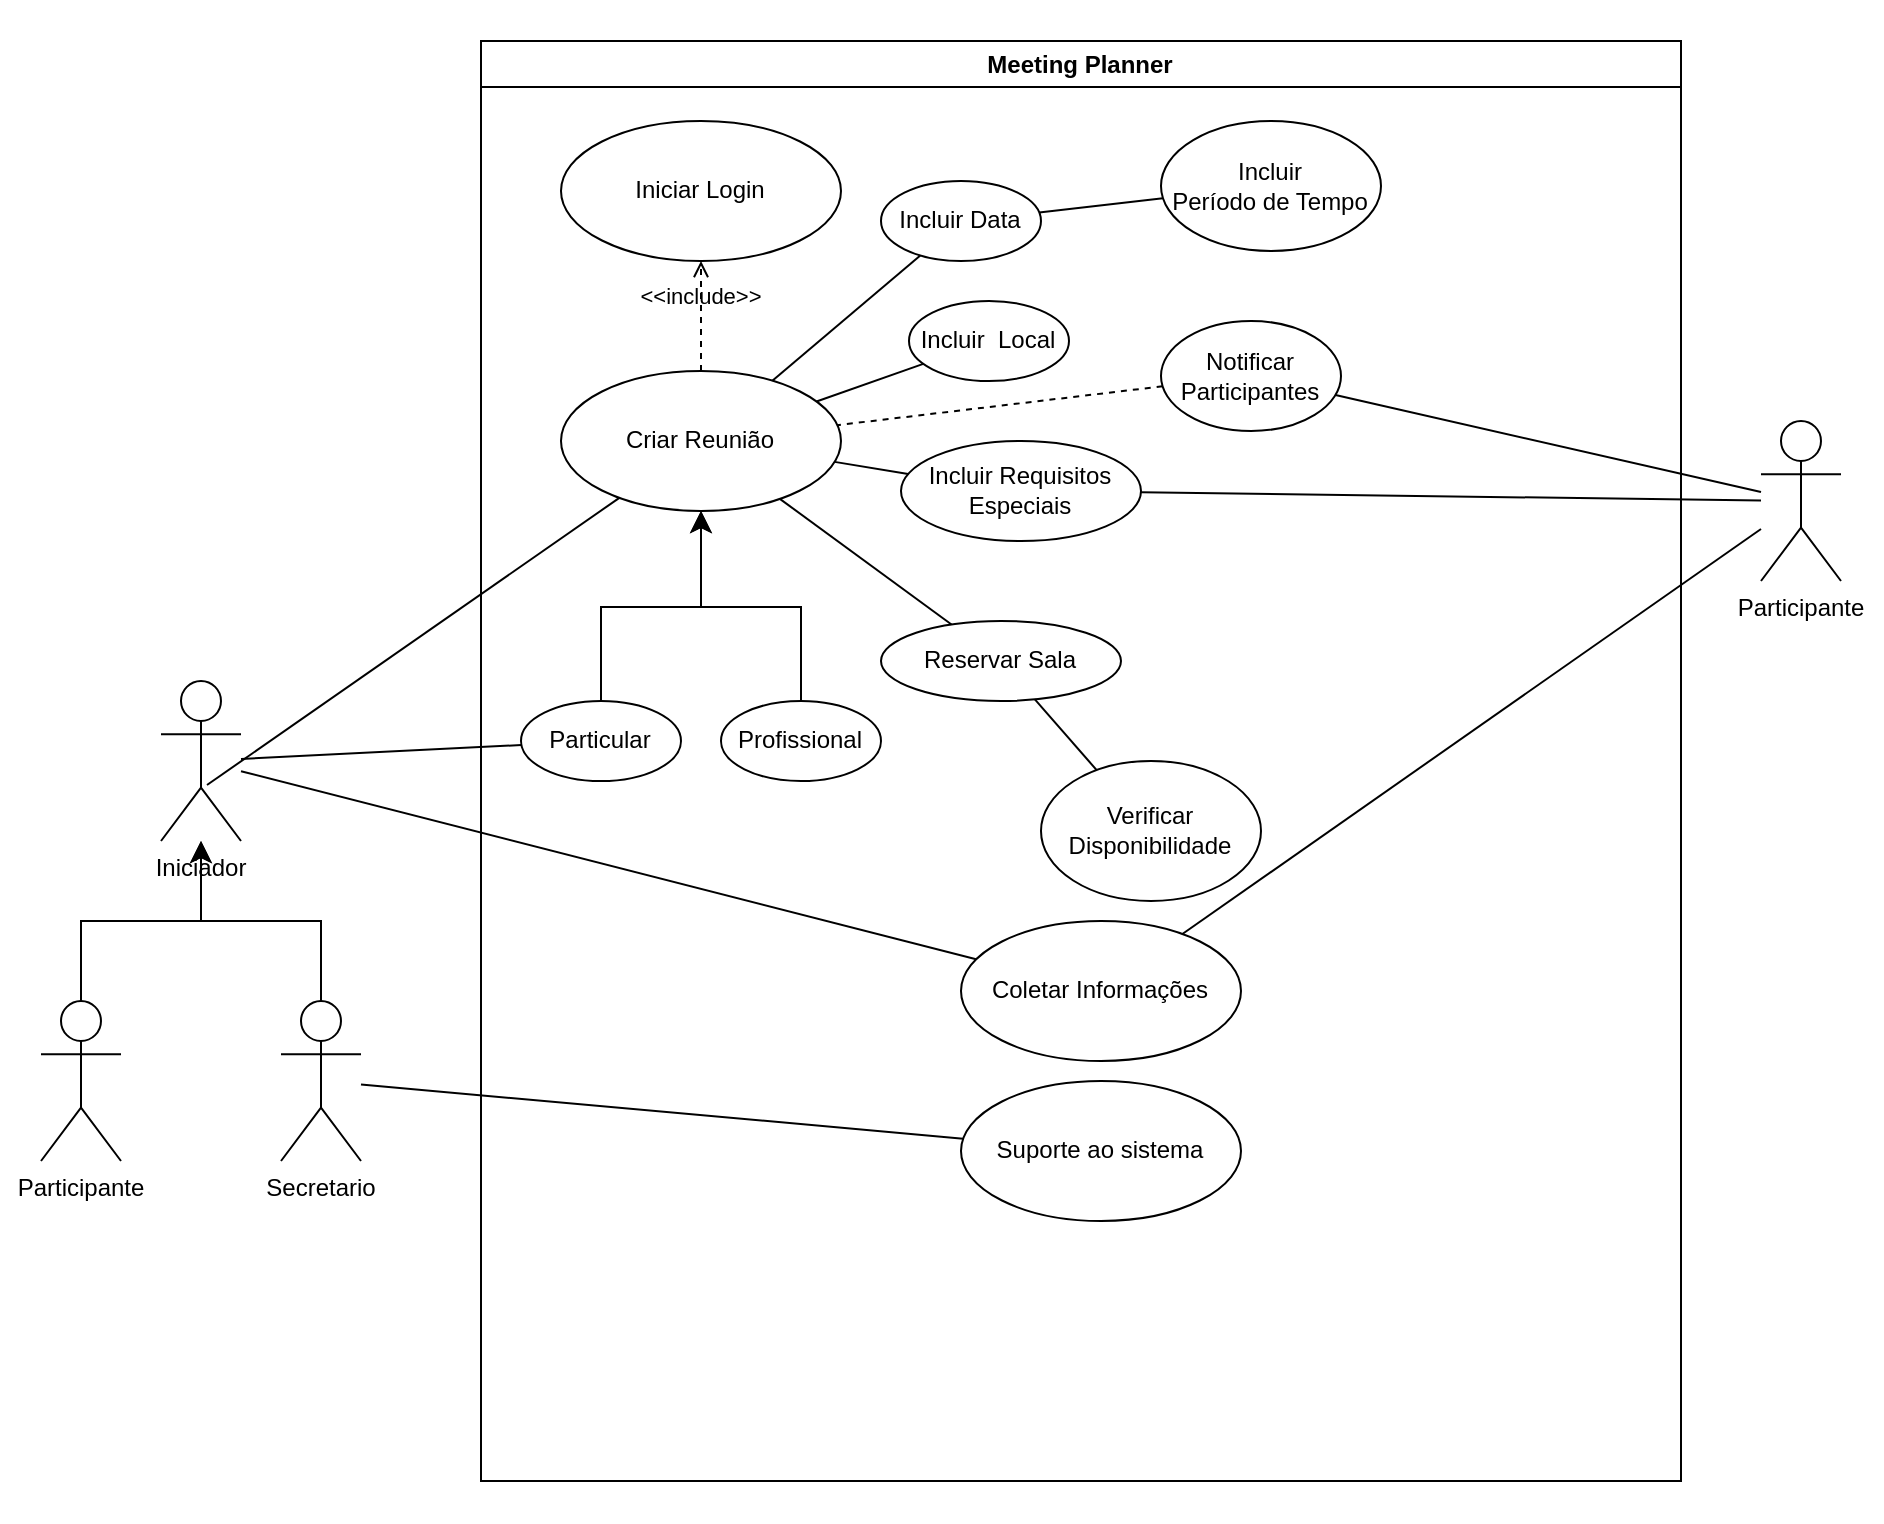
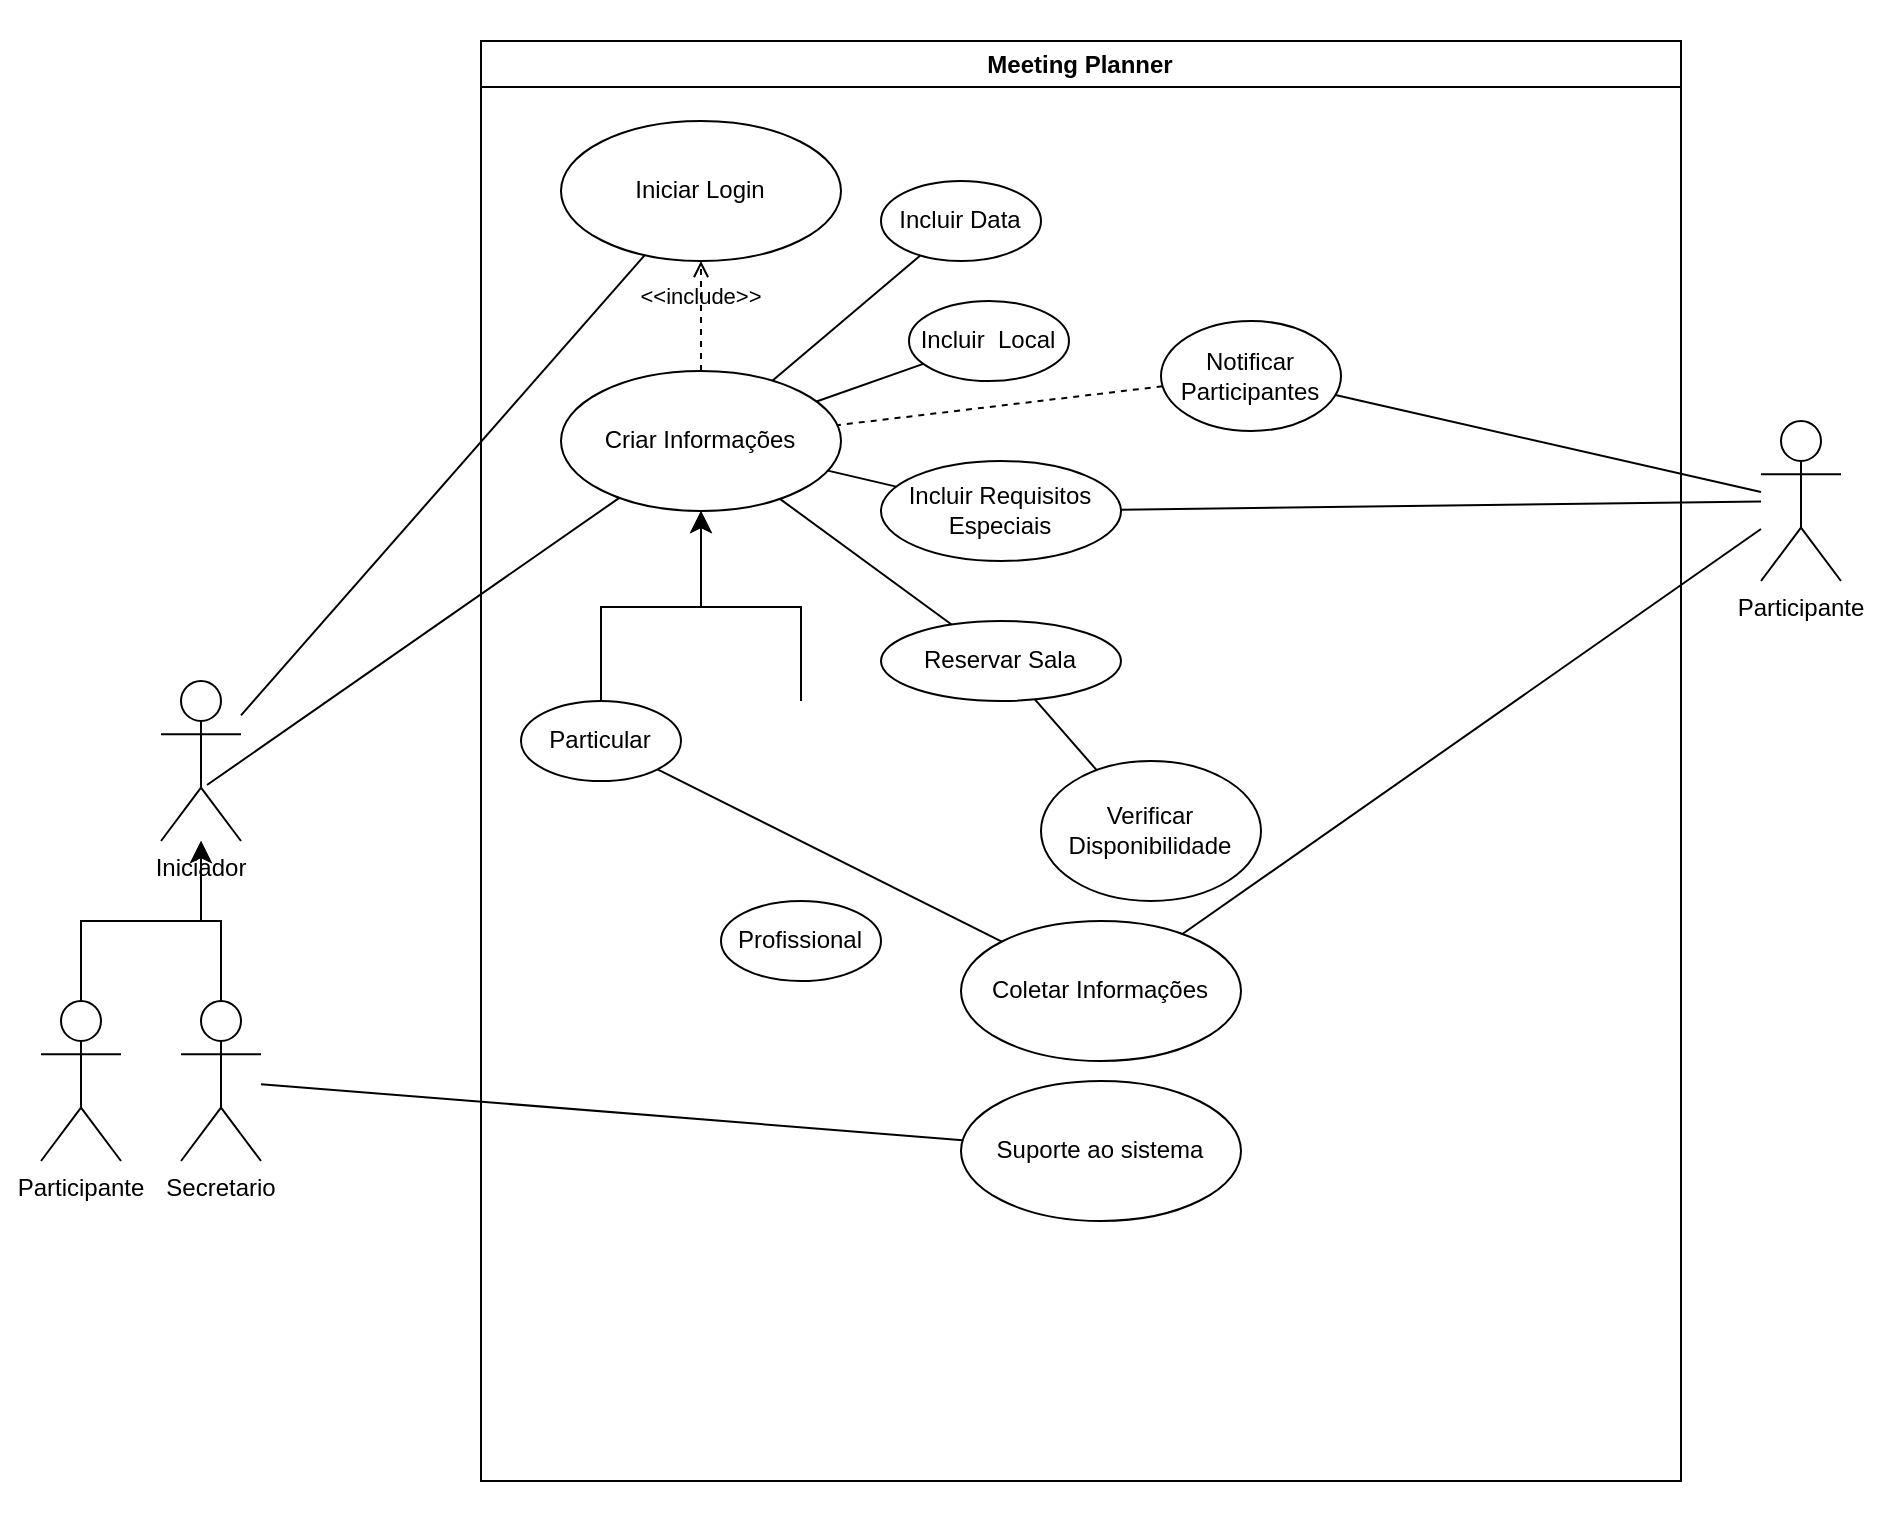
- <mxCell id="18" value="Incluir&lt;br&gt;Período de Tempo" style="ellipse;whiteSpace=wrap;html=1;" vertex="1" parent="2"><mxGeometry x="340" y="40" width="110" height="65" as="geometry" /></mxCell>
- <mxCell id="24" value="" style="endArrow=none;html=1;rounded=0;" edge="1" parent="2" source="18" target="7"><mxGeometry relative="1" as="geometry"><mxPoint x="860" y="300" as="sourcePoint" /><mxPoint x="850" y="139" as="targetPoint" /></mxGeometry></mxCell>
- <mxCell id="4" value="Criar Reunião" style="ellipse;whiteSpace=wrap;html=1;" vertex="1" parent="2"><mxGeometry x="40" y="165" width="140" height="70" as="geometry" /></mxCell>
+ <mxCell id="4" value="Criar Informações" style="ellipse;whiteSpace=wrap;html=1;" vertex="1" parent="2"><mxGeometry x="40" y="165" width="140" height="70" as="geometry" /></mxCell>
- <mxCell id="5" value="Incluir Requisitos Especiais" style="ellipse;whiteSpace=wrap;html=1;" vertex="1" parent="2"><mxGeometry x="210" y="200" width="120" height="50" as="geometry" /></mxCell>
+ <mxCell id="5" value="Incluir Requisitos Especiais" style="ellipse;whiteSpace=wrap;html=1;" vertex="1" parent="2"><mxGeometry x="200" y="210" width="120" height="50" as="geometry" /></mxCell>
- <mxCell id="9" value="Profissional" style="ellipse;whiteSpace=wrap;html=1;" vertex="1" parent="2"><mxGeometry x="120" y="330" width="80" height="40" as="geometry" /></mxCell>
+ <mxCell id="9" value="Profissional" style="ellipse;whiteSpace=wrap;html=1;" vertex="1" parent="2"><mxGeometry x="120" y="430" width="80" height="40" as="geometry" /></mxCell>
- <mxCell id="29" value="" style="endArrow=none;html=1;rounded=0;" edge="1" parent="1" source="26" target="15"><mxGeometry relative="1" as="geometry"><mxPoint x="450" y="290" as="sourcePoint" /><mxPoint x="610" y="290" as="targetPoint" /></mxGeometry></mxCell>
+ <mxCell id="29" value="" style="endArrow=none;html=1;rounded=0;" edge="1" parent="1" source="26" target="3"><mxGeometry relative="1" as="geometry"><mxPoint x="450" y="290" as="sourcePoint" /><mxPoint x="610" y="290" as="targetPoint" /></mxGeometry></mxCell>
- <mxCell id="33" value="" style="endArrow=none;html=1;rounded=0;" edge="1" parent="1" source="25" target="26"><mxGeometry relative="1" as="geometry"><mxPoint x="1110" y="330" as="sourcePoint" /><mxPoint x="1100" y="169" as="targetPoint" /></mxGeometry></mxCell>
+ <mxCell id="33" value="" style="endArrow=none;html=1;rounded=0;" edge="1" parent="1" source="25" target="15"><mxGeometry relative="1" as="geometry"><mxPoint x="1110" y="330" as="sourcePoint" /><mxPoint x="1100" y="169" as="targetPoint" /></mxGeometry></mxCell>
- <mxCell id="35" value="Secretario" style="shape=umlActor;verticalLabelPosition=bottom;verticalAlign=top;html=1;" vertex="1" parent="1"><mxGeometry x="140" y="500" width="40" height="80" as="geometry" /></mxCell>
+ <mxCell id="35" value="Secretario" style="shape=umlActor;verticalLabelPosition=bottom;verticalAlign=top;html=1;" vertex="1" parent="1"><mxGeometry x="90" y="500" width="40" height="80" as="geometry" /></mxCell>
